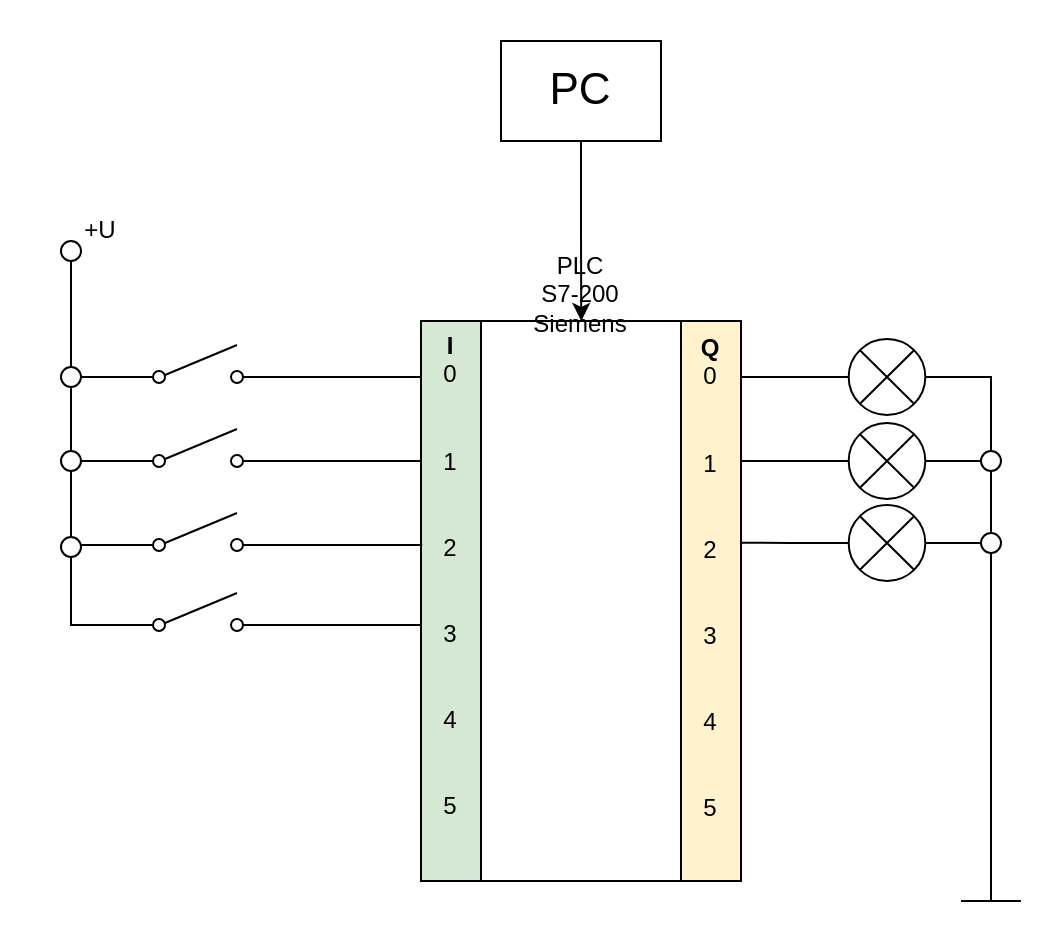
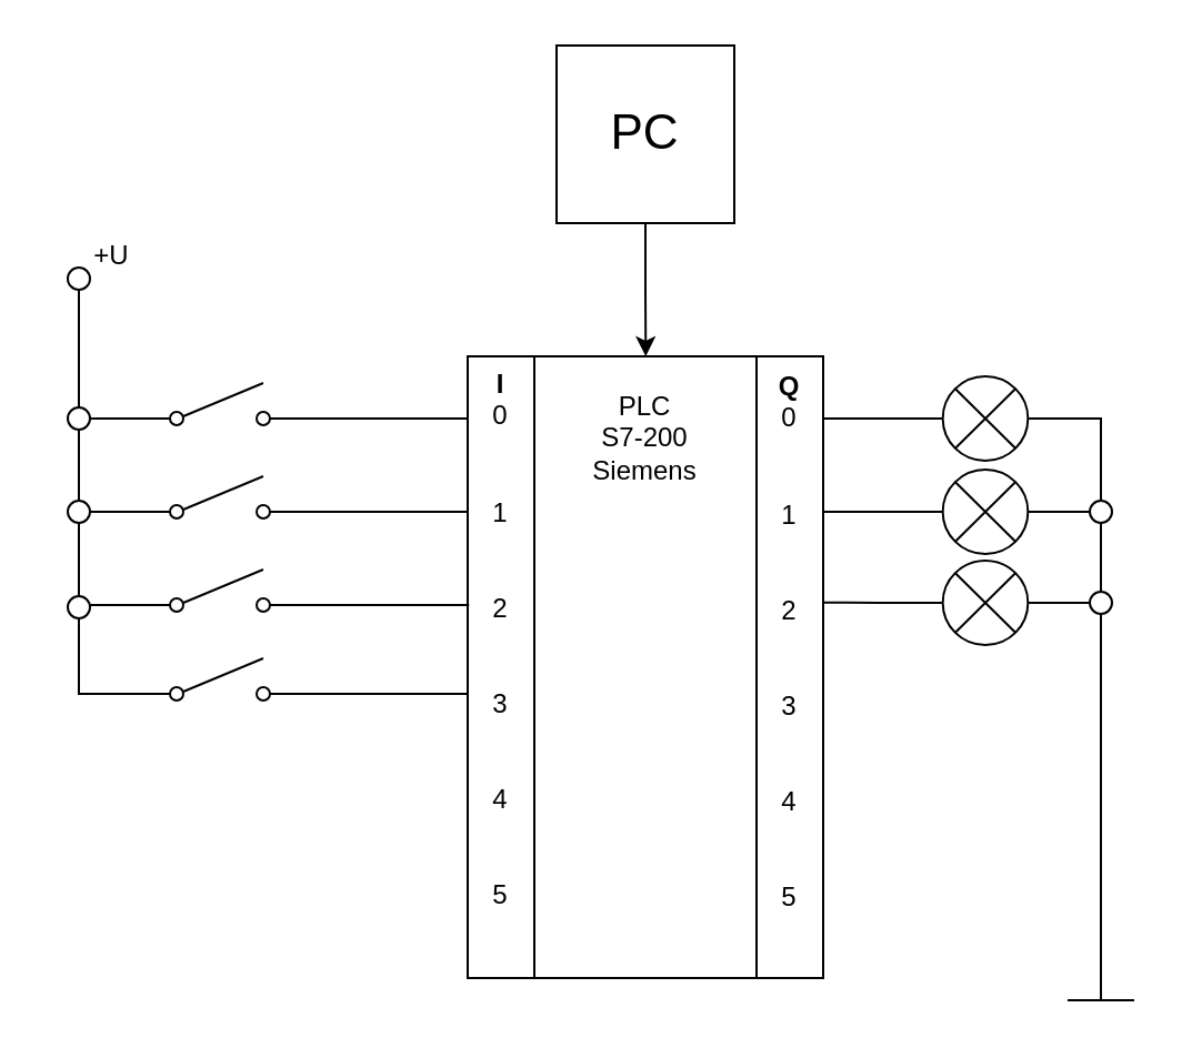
- <mxCell id="20" value="&lt;font style=&quot;font-size: 22px&quot;&gt;PC&lt;/font&gt;" style="whiteSpace=wrap;html=1;aspect=fixed;verticalAlign=middle;" vertex="1" parent="1"><mxGeometry x="250" y="20" width="80" height="50" as="geometry" /></mxCell>
+ <mxCell id="20" value="&lt;font style=&quot;font-size: 22px&quot;&gt;PC&lt;/font&gt;" style="whiteSpace=wrap;html=1;aspect=fixed;verticalAlign=middle;" vertex="1" parent="1"><mxGeometry x="250" y="20" width="80" height="80" as="geometry" /></mxCell>
- <mxCell id="21" value="PLC&lt;br&gt;S7-200&lt;br&gt;Siemens" style="text;html=1;strokeColor=none;fillColor=none;align=center;verticalAlign=middle;whiteSpace=wrap;rounded=0;" vertex="1" parent="1"><mxGeometry x="260" y="132" width="60" height="30" as="geometry" /></mxCell>
+ <mxCell id="21" value="PLC&lt;br&gt;S7-200&lt;br&gt;Siemens" style="text;html=1;strokeColor=none;fillColor=none;align=center;verticalAlign=middle;whiteSpace=wrap;rounded=0;" vertex="1" parent="1"><mxGeometry x="260" y="182" width="60" height="30" as="geometry" /></mxCell>
- <mxCell id="4" value="&lt;b&gt;I&lt;/b&gt;&lt;br&gt;0&lt;br&gt;&lt;br&gt;&lt;br&gt;1&lt;br&gt;&lt;br&gt;&lt;br&gt;2&lt;br&gt;&lt;br&gt;&lt;br&gt;3&lt;br&gt;&lt;br&gt;&lt;br&gt;4&lt;br&gt;&lt;br&gt;&lt;br&gt;5" style="rounded=0;whiteSpace=wrap;html=1;align=center;verticalAlign=top;spacing=1;fillColor=#d5e8d4;" vertex="1" parent="1"><mxGeometry x="210" y="160" width="30" height="280" as="geometry" /></mxCell>
+ <mxCell id="4" value="&lt;b&gt;I&lt;/b&gt;&lt;br&gt;0&lt;br&gt;&lt;br&gt;&lt;br&gt;1&lt;br&gt;&lt;br&gt;&lt;br&gt;2&lt;br&gt;&lt;br&gt;&lt;br&gt;3&lt;br&gt;&lt;br&gt;&lt;br&gt;4&lt;br&gt;&lt;br&gt;&lt;br&gt;5" style="rounded=0;whiteSpace=wrap;html=1;align=center;verticalAlign=top;spacing=1;" vertex="1" parent="1"><mxGeometry x="210" y="160" width="30" height="280" as="geometry" /></mxCell>
- <mxCell id="6" value="&lt;b&gt;Q&lt;/b&gt;&lt;br&gt;0&lt;br&gt;&lt;br&gt;&lt;br&gt;1&lt;br&gt;&lt;br&gt;&lt;br&gt;2&lt;br&gt;&lt;br&gt;&lt;br&gt;3&lt;br&gt;&lt;br&gt;&lt;br&gt;4&lt;br&gt;&lt;br&gt;&lt;br&gt;5" style="rounded=0;whiteSpace=wrap;html=1;align=center;horizontal=1;verticalAlign=top;fillColor=#fff2cc;" vertex="1" parent="1"><mxGeometry x="340" y="160" width="30" height="280" as="geometry" /></mxCell>
+ <mxCell id="6" value="&lt;b&gt;Q&lt;/b&gt;&lt;br&gt;0&lt;br&gt;&lt;br&gt;&lt;br&gt;1&lt;br&gt;&lt;br&gt;&lt;br&gt;2&lt;br&gt;&lt;br&gt;&lt;br&gt;3&lt;br&gt;&lt;br&gt;&lt;br&gt;4&lt;br&gt;&lt;br&gt;&lt;br&gt;5" style="rounded=0;whiteSpace=wrap;html=1;align=center;horizontal=1;verticalAlign=top;" vertex="1" parent="1"><mxGeometry x="340" y="160" width="30" height="280" as="geometry" /></mxCell>
